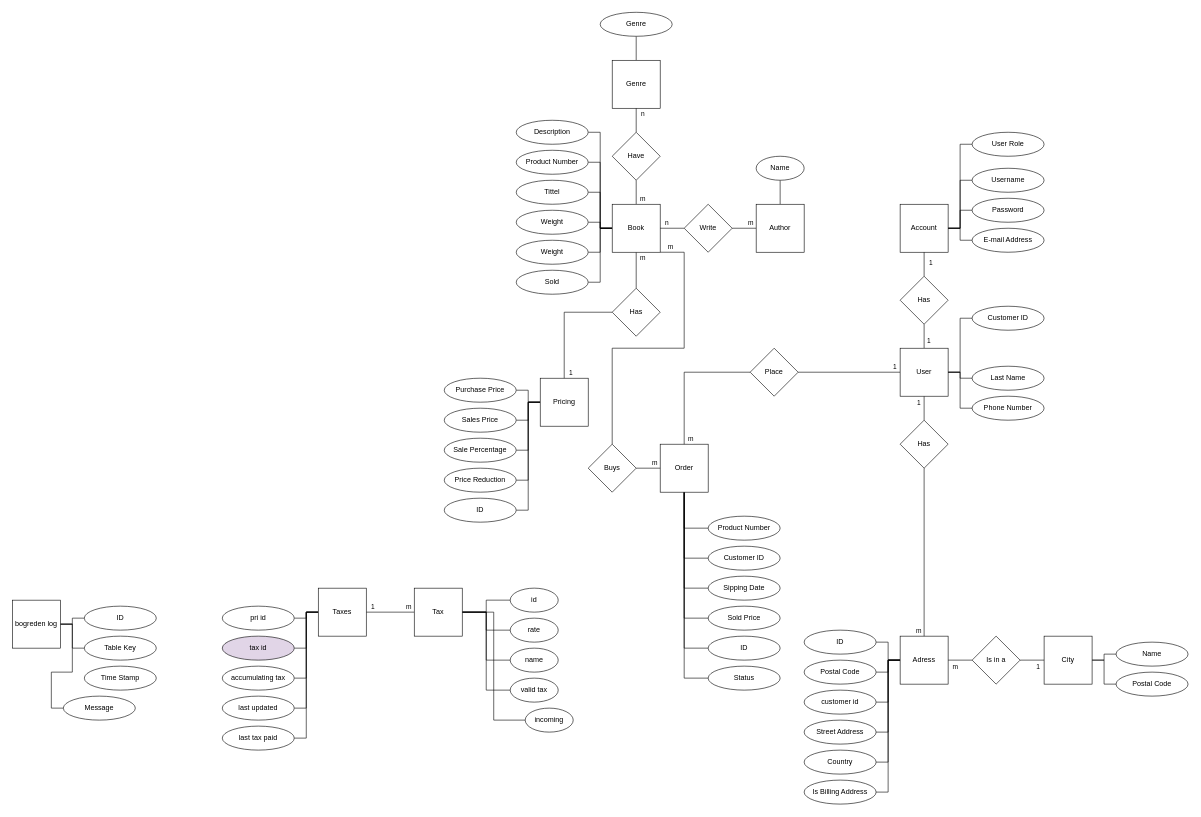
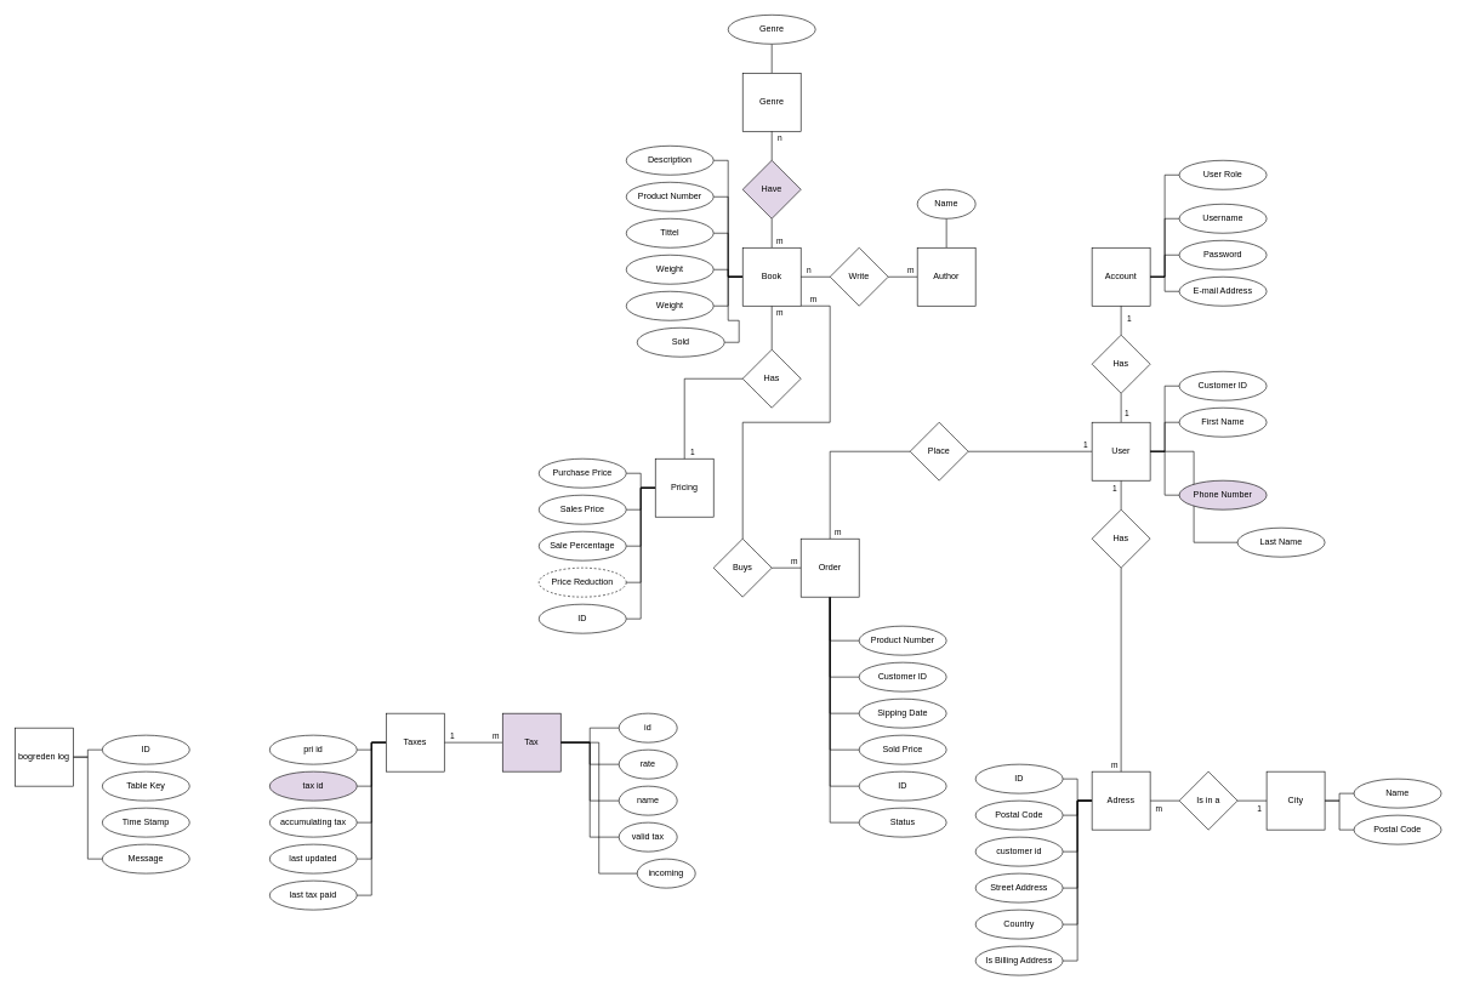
- <mxCell id="58" value="Have" style="rhombus;whiteSpace=wrap;html=1;fontStyle=0" parent="1" vertex="1"><mxGeometry x="1020" y="220" width="80" height="80" as="geometry" /></mxCell>
+ <mxCell id="58" value="Have" style="rhombus;whiteSpace=wrap;html=1;fontStyle=0;fillColor=#e1d5e7;" parent="1" vertex="1"><mxGeometry x="1020" y="220" width="80" height="80" as="geometry" /></mxCell>
- <mxCell id="147" value="Sold" style="ellipse;whiteSpace=wrap;html=1;fontStyle=0" parent="1" vertex="1"><mxGeometry x="860" y="450" width="120" height="40" as="geometry" /></mxCell>
+ <mxCell id="147" value="Sold" style="ellipse;whiteSpace=wrap;html=1;fontStyle=0" parent="1" vertex="1"><mxGeometry x="875" y="450" width="120" height="40" as="geometry" /></mxCell>
+ <mxCell id="37" style="edgeStyle=orthogonalEdgeStyle;rounded=0;orthogonalLoop=1;jettySize=auto;html=1;endArrow=none;endFill=0;fontStyle=0;entryX=0;entryY=0.5;entryDx=0;entryDy=0;" parent="1" source="43" target="82" edge="1"><mxGeometry relative="1" as="geometry" /></mxCell>
+ <mxCell id="82" value="First Name" style="ellipse;whiteSpace=wrap;html=1;fontStyle=0" parent="1" vertex="1"><mxGeometry x="1620" y="560" width="120" height="40" as="geometry" /></mxCell>
- <mxCell id="83" value="Last Name" style="ellipse;whiteSpace=wrap;html=1;fontStyle=0" parent="1" vertex="1"><mxGeometry x="1620" y="610" width="120" height="40" as="geometry" /></mxCell>
+ <mxCell id="83" value="Last Name" style="ellipse;whiteSpace=wrap;html=1;fontStyle=0" parent="1" vertex="1"><mxGeometry x="1700" y="725" width="120" height="40" as="geometry" /></mxCell>
- <mxCell id="76" value="Phone Number" style="ellipse;whiteSpace=wrap;html=1;rounded=0;fontStyle=0" parent="1" vertex="1"><mxGeometry x="1620" y="660" width="120" height="40" as="geometry" /></mxCell>
+ <mxCell id="76" value="Phone Number" style="ellipse;whiteSpace=wrap;html=1;rounded=0;fontStyle=0;fillColor=#e1d5e7;" parent="1" vertex="1"><mxGeometry x="1620" y="660" width="120" height="40" as="geometry" /></mxCell>
- <mxCell id="80" value="Price Reduction" style="ellipse;whiteSpace=wrap;html=1;fontStyle=0" parent="1" vertex="1"><mxGeometry y="780" width="120" height="40" as="geometry" x="740" /></mxCell>
+ <mxCell id="80" value="Price Reduction" style="ellipse;whiteSpace=wrap;html=1;fontStyle=0;dashed=1;" parent="1" vertex="1"><mxGeometry y="780" width="120" height="40" as="geometry" x="740" /></mxCell>
- <mxCell id="130" value="Tax" style="whiteSpace=wrap;html=1;aspect=fixed;" parent="1" vertex="1"><mxGeometry x="690" y="980" width="80" height="80" as="geometry" /></mxCell>
+ <mxCell id="130" value="Tax" style="whiteSpace=wrap;html=1;aspect=fixed;fillColor=#e1d5e7;" parent="1" vertex="1"><mxGeometry x="690" y="980" width="80" height="80" as="geometry" /></mxCell>
- <mxCell id="100" style="edgeStyle=orthogonalEdgeStyle;rounded=0;orthogonalLoop=1;jettySize=auto;html=1;endArrow=none;endFill=0;entryX=0;entryY=0.5;entryDx=0;entryDy=0;fontStyle=0" parent="1" source="103" target="104" edge="1"><mxGeometry relative="1" as="geometry" /></mxCell>
- <mxCell id="105" value="Message" style="ellipse;whiteSpace=wrap;html=1;fontStyle=0" parent="1" vertex="1"><mxGeometry x="105" y="1160" width="120" height="40" as="geometry" /></mxCell>
+ <mxCell id="105" value="Message" style="ellipse;whiteSpace=wrap;html=1;fontStyle=0" parent="1" vertex="1"><mxGeometry x="140" y="1160" width="120" height="40" as="geometry" /></mxCell>
